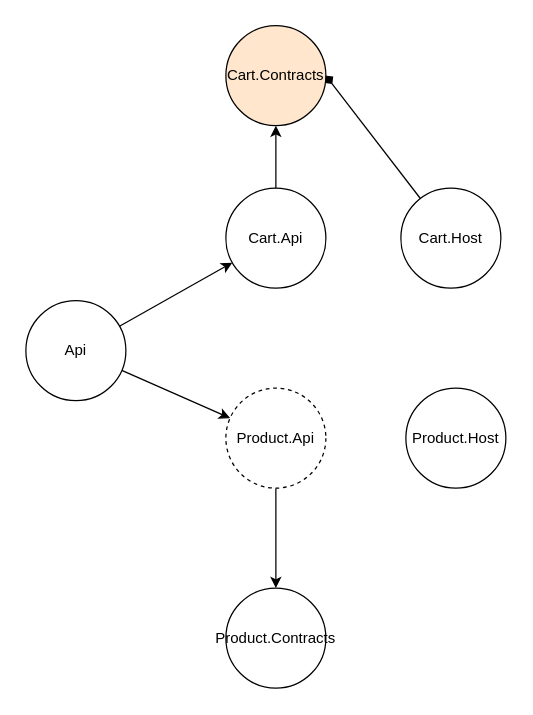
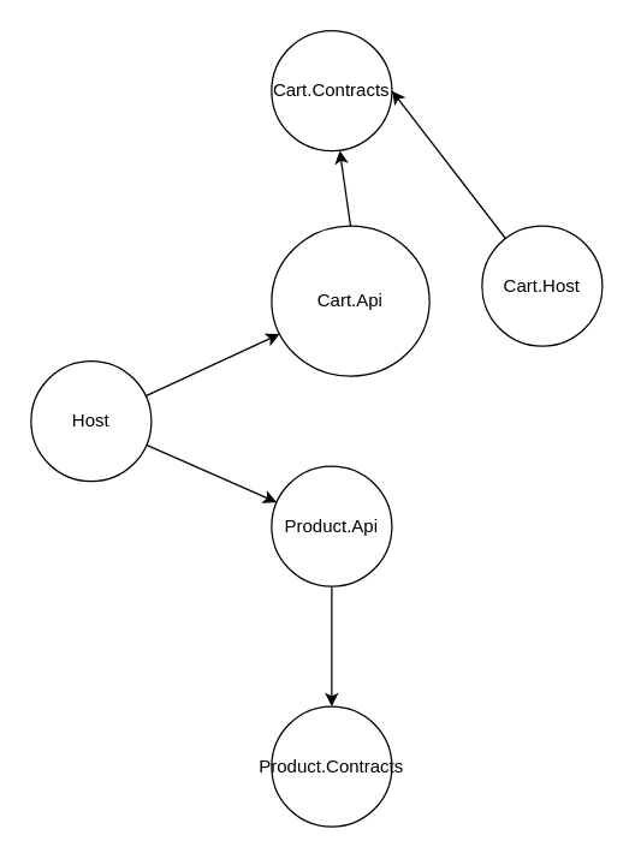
- <mxCell id="5" value="Cart.Contracts" style="ellipse;whiteSpace=wrap;html=1;aspect=fixed;fillColor=#ffe6cc;" vertex="1" parent="1"><mxGeometry x="180" y="20" width="80" height="80" as="geometry" /></mxCell>
+ <mxCell id="5" value="Cart.Contracts" style="ellipse;whiteSpace=wrap;html=1;aspect=fixed;" vertex="1" parent="1"><mxGeometry x="180" y="20" width="80" height="80" as="geometry" /></mxCell>
- <mxCell id="11" style="edgeStyle=none;html=1;entryX=1;entryY=0.5;entryDx=0;entryDy=0;endArrow=diamond;" edge="1" parent="1" source="12" target="5"><mxGeometry relative="1" as="geometry" /></mxCell>
+ <mxCell id="11" style="edgeStyle=none;html=1;entryX=1;entryY=0.5;entryDx=0;entryDy=0;" edge="1" parent="1" source="12" target="5"><mxGeometry relative="1" as="geometry" /></mxCell>
- <mxCell id="7" value="Cart.Api" style="ellipse;whiteSpace=wrap;html=1;aspect=fixed;" vertex="1" parent="1"><mxGeometry x="180" y="150" width="80" height="80" as="geometry" /></mxCell>
+ <mxCell id="7" value="Cart.Api" style="ellipse;whiteSpace=wrap;html=1;aspect=fixed;" vertex="1" parent="1"><mxGeometry x="180" y="150" width="105" height="100" as="geometry" /></mxCell>
- <mxCell id="4" value="Api" style="ellipse;whiteSpace=wrap;html=1;aspect=fixed;" vertex="1" parent="1"><mxGeometry x="20" y="240" width="80" height="80" as="geometry" /></mxCell>
+ <mxCell id="4" value="Host" style="ellipse;whiteSpace=wrap;html=1;aspect=fixed;" vertex="1" parent="1"><mxGeometry x="20" y="240" width="80" height="80" as="geometry" /></mxCell>
- <mxCell id="9" value="Product.Api" style="ellipse;whiteSpace=wrap;html=1;aspect=fixed;dashed=1;" vertex="1" parent="1"><mxGeometry x="180" y="310" width="80" height="80" as="geometry" /></mxCell>
+ <mxCell id="9" value="Product.Api" style="ellipse;whiteSpace=wrap;html=1;aspect=fixed;" vertex="1" parent="1"><mxGeometry x="180" y="310" width="80" height="80" as="geometry" /></mxCell>
- <mxCell id="13" value="Product.Host" style="ellipse;whiteSpace=wrap;html=1;aspect=fixed;" vertex="1" parent="1"><mxGeometry x="324" y="310" width="80" height="80" as="geometry" /></mxCell>
